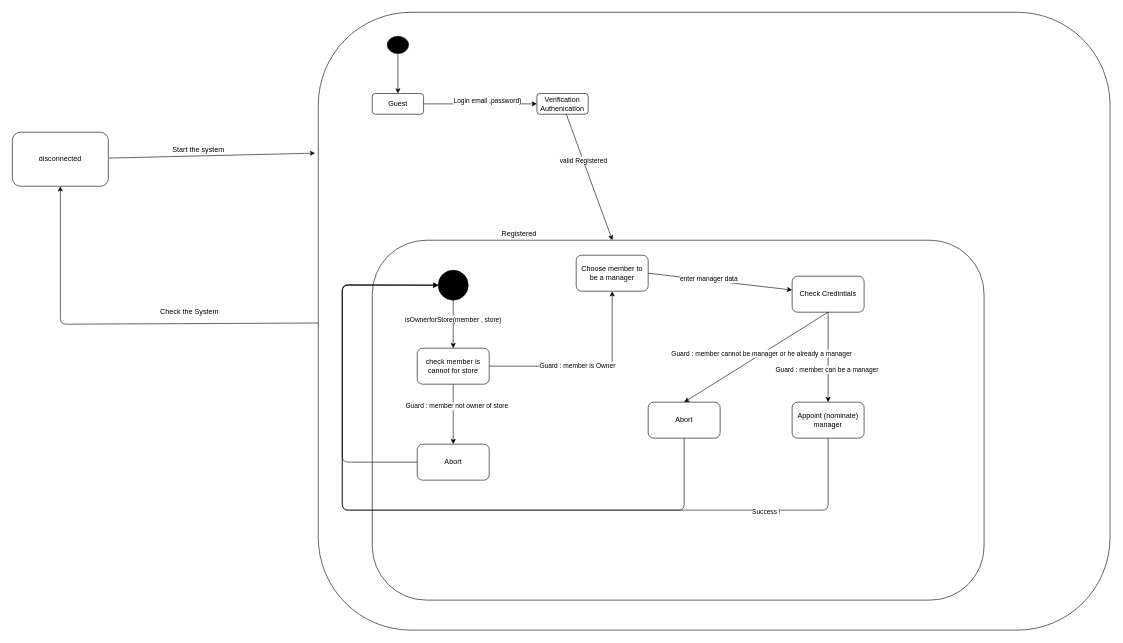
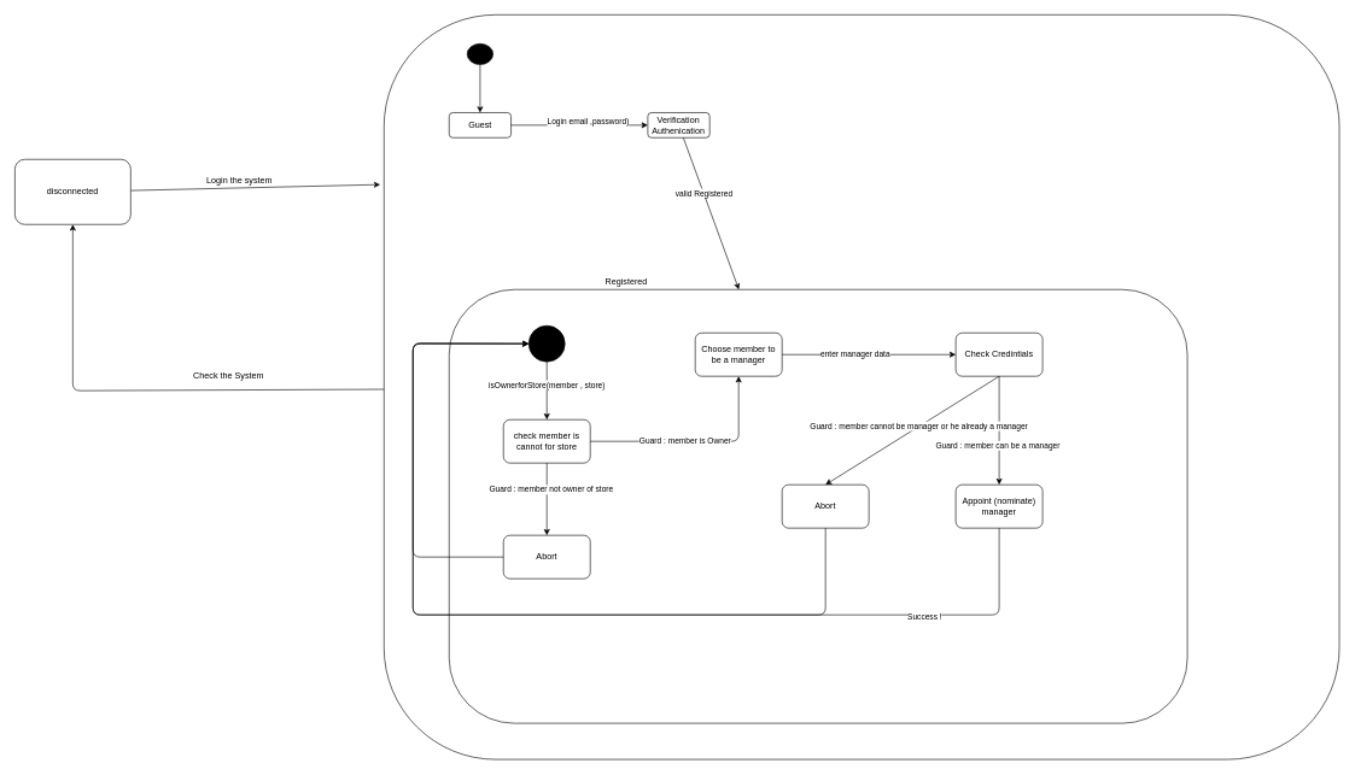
- <mxCell id="18" value="Start the system" style="text;html=1;align=center;verticalAlign=middle;resizable=0;points=[];autosize=1;" vertex="1" parent="1"><mxGeometry x="280" y="240" width="100" height="20" as="geometry" /></mxCell>
+ <mxCell id="18" value="Login the system" style="text;html=1;align=center;verticalAlign=middle;resizable=0;points=[];autosize=1;" vertex="1" parent="1"><mxGeometry x="280" y="240" width="100" height="20" as="geometry" /></mxCell>
- <mxCell id="29" value="Choose member to be a manager" style="rounded=1;whiteSpace=wrap;html=1;" vertex="1" parent="1"><mxGeometry x="960" y="425" width="120" height="60" as="geometry" /></mxCell>
+ <mxCell id="29" value="Choose member to be a manager" style="rounded=1;whiteSpace=wrap;html=1;" vertex="1" parent="1"><mxGeometry x="960" y="460" width="120" height="60" as="geometry" /></mxCell>
